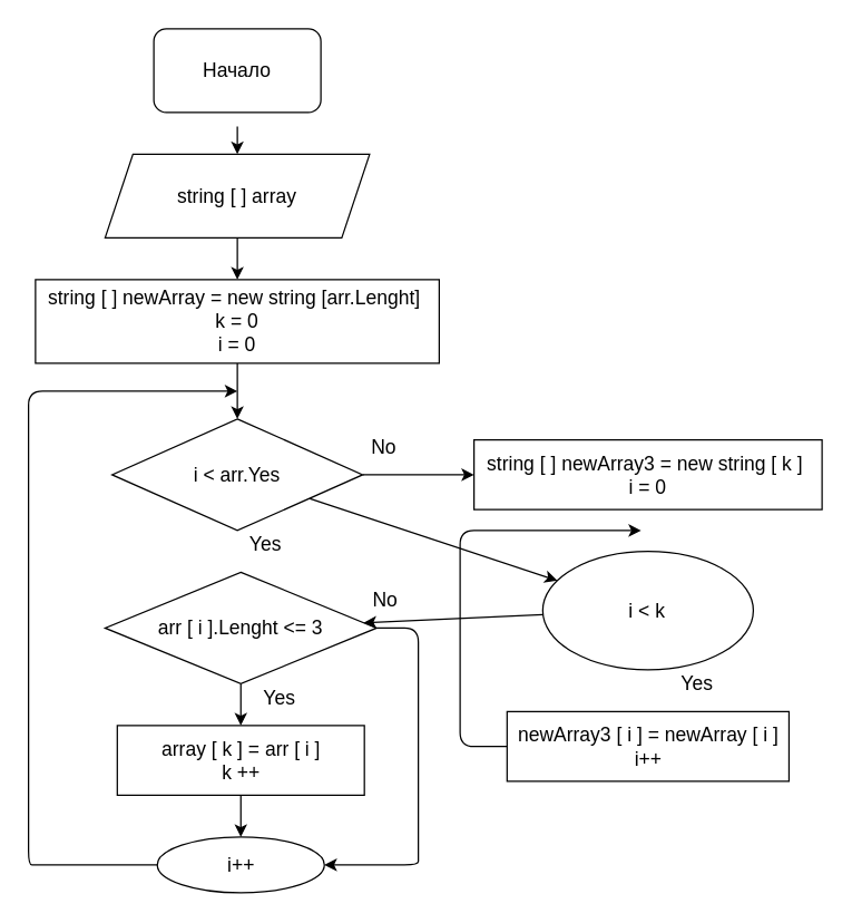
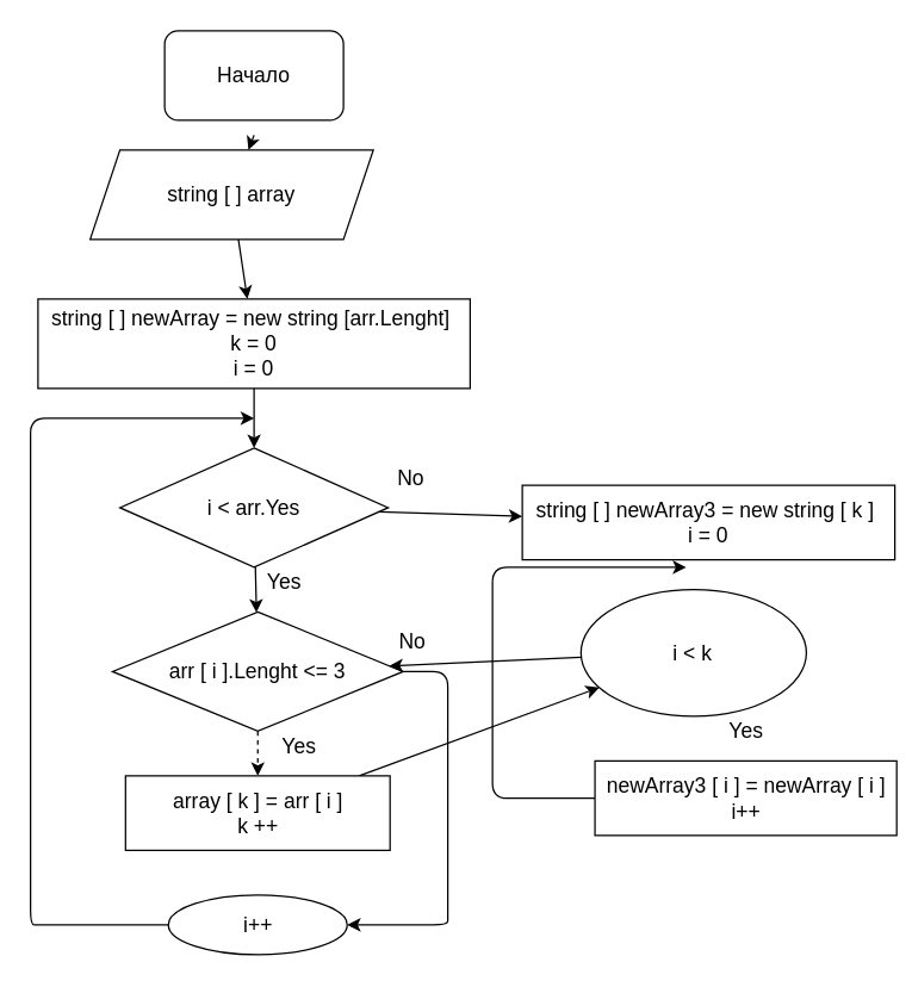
- <mxCell id="4" value="&lt;font style=&quot;font-size: 14px&quot;&gt;string [ ] array&lt;/font&gt;" style="shape=parallelogram;perimeter=parallelogramPerimeter;whiteSpace=wrap;html=1;fixedSize=1;" vertex="1" parent="1"><mxGeometry x="75" y="110" width="190" height="60" as="geometry" /></mxCell>
+ <mxCell id="4" value="&lt;font style=&quot;font-size: 14px&quot;&gt;string [ ] array&lt;/font&gt;" style="shape=parallelogram;perimeter=parallelogramPerimeter;whiteSpace=wrap;html=1;fixedSize=1;" vertex="1" parent="1"><mxGeometry x="60" y="100" width="190" height="60" as="geometry" /></mxCell>
- <mxCell id="22" value="&lt;span style=&quot;font-size: 14px&quot;&gt;string [ ] newArray3 = new string [ k ]&amp;nbsp;&lt;/span&gt;&lt;br style=&quot;font-size: 14px&quot;&gt;&lt;span style=&quot;font-size: 14px&quot;&gt;i = 0&lt;/span&gt;" style="whiteSpace=wrap;html=1;" vertex="1" parent="1"><mxGeometry x="340" y="315" width="250" height="50" as="geometry" /></mxCell>
+ <mxCell id="22" value="&lt;span style=&quot;font-size: 14px&quot;&gt;string [ ] newArray3 = new string [ k ]&amp;nbsp;&lt;/span&gt;&lt;br style=&quot;font-size: 14px&quot;&gt;&lt;span style=&quot;font-size: 14px&quot;&gt;i = 0&lt;/span&gt;" style="whiteSpace=wrap;html=1;" vertex="1" parent="1"><mxGeometry x="350" y="325" width="250" height="50" as="geometry" /></mxCell>
- <mxCell id="8" value="" style="edgeStyle=none;html=1;fontSize=14;" edge="1" parent="1" source="10" target="24"><mxGeometry relative="1" as="geometry" /></mxCell>
+ <mxCell id="8" value="" style="edgeStyle=none;html=1;fontSize=14;" edge="1" parent="1" source="10" target="13"><mxGeometry relative="1" as="geometry" /></mxCell>
- <mxCell id="11" value="" style="edgeStyle=none;html=1;fontSize=14;" edge="1" parent="1" source="13" target="17"><mxGeometry relative="1" as="geometry" /></mxCell>
+ <mxCell id="11" value="" style="edgeStyle=none;html=1;fontSize=14;dashed=1;" edge="1" parent="1" source="13" target="17"><mxGeometry relative="1" as="geometry" /></mxCell>
- <mxCell id="26" value="&lt;span style=&quot;font-size: 14px&quot;&gt;newArray3 [ i ] = newArray [ i ]&lt;br&gt;i++&lt;br&gt;&lt;/span&gt;" style="whiteSpace=wrap;html=1;" vertex="1" parent="1"><mxGeometry x="363.75" y="510" width="202.5" height="50" as="geometry" /></mxCell>
+ <mxCell id="26" value="&lt;span style=&quot;font-size: 14px&quot;&gt;newArray3 [ i ] = newArray [ i ]&lt;br&gt;i++&lt;br&gt;&lt;/span&gt;" style="whiteSpace=wrap;html=1;" vertex="1" parent="1"><mxGeometry x="398.75" y="510" width="202.5" height="50" as="geometry" /></mxCell>
- <mxCell id="16" value="" style="edgeStyle=none;html=1;fontSize=14;" edge="1" parent="1" source="17" target="19"><mxGeometry relative="1" as="geometry" /></mxCell>
+ <mxCell id="16" value="" style="edgeStyle=none;html=1;fontSize=14;" edge="1" parent="1" source="17" target="24"><mxGeometry relative="1" as="geometry" /></mxCell>
